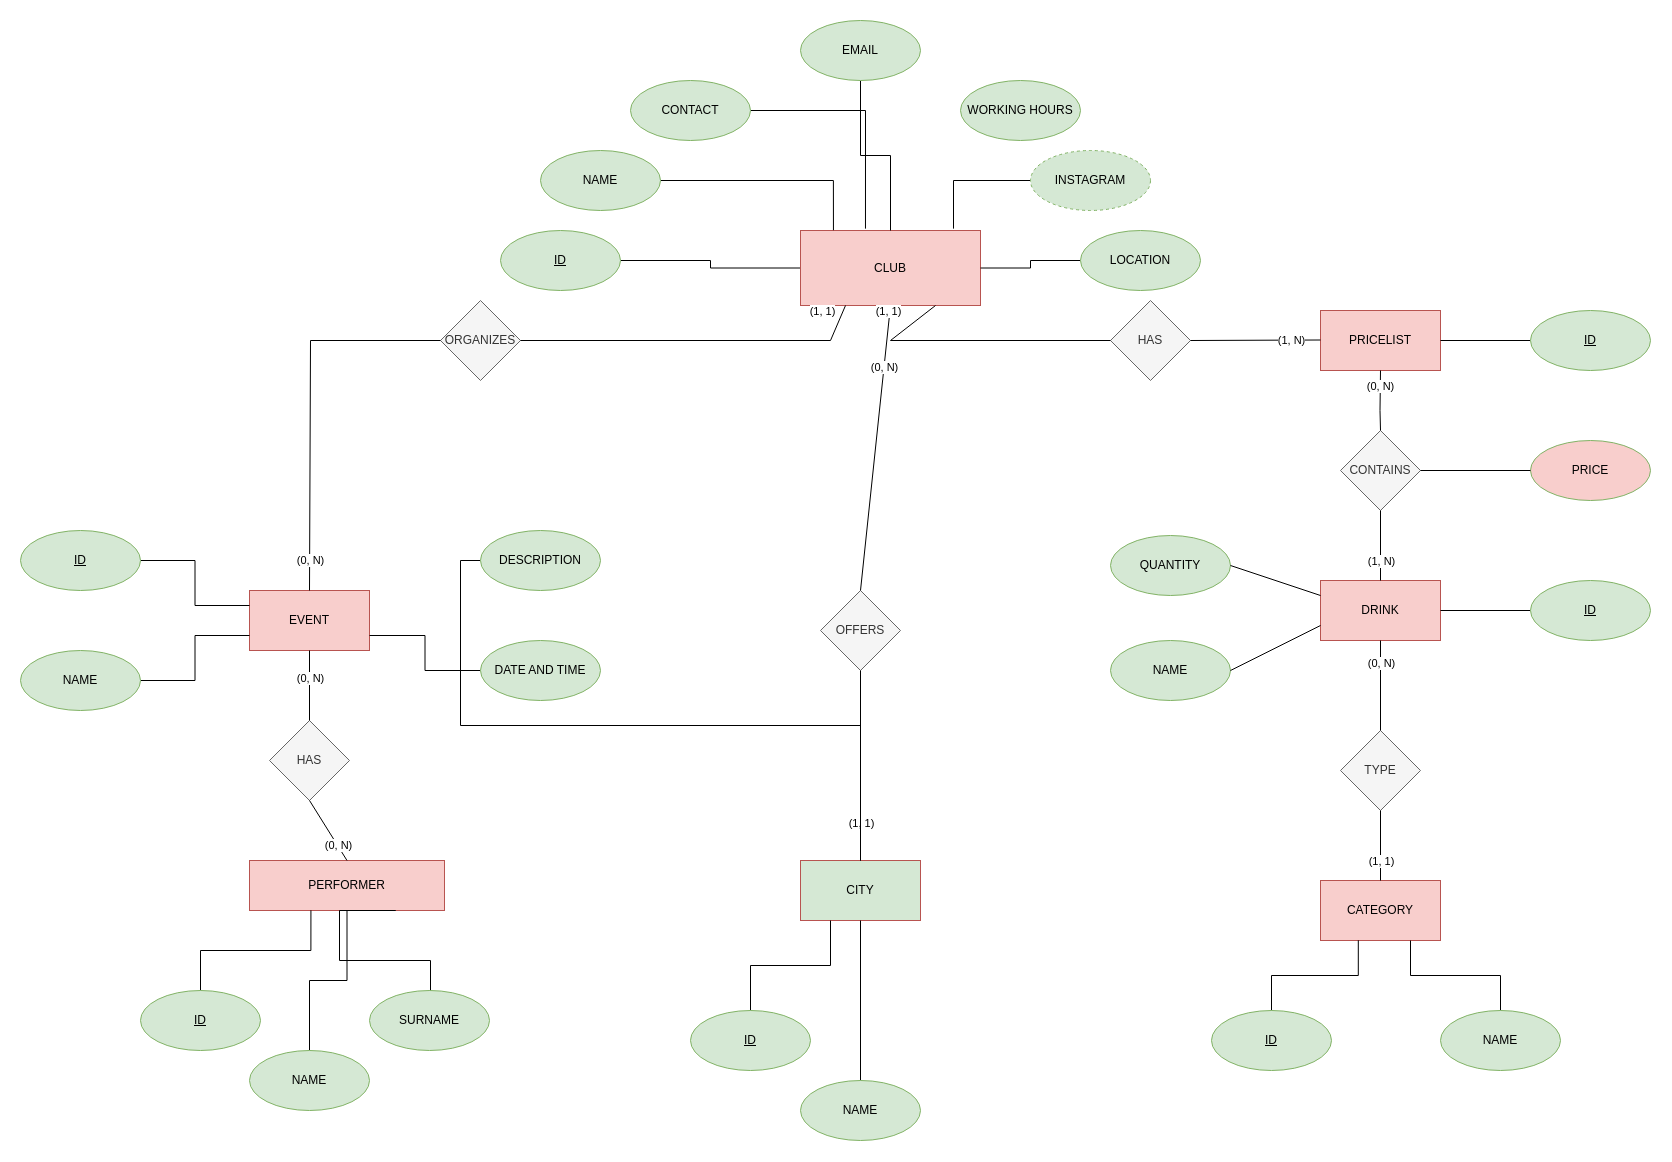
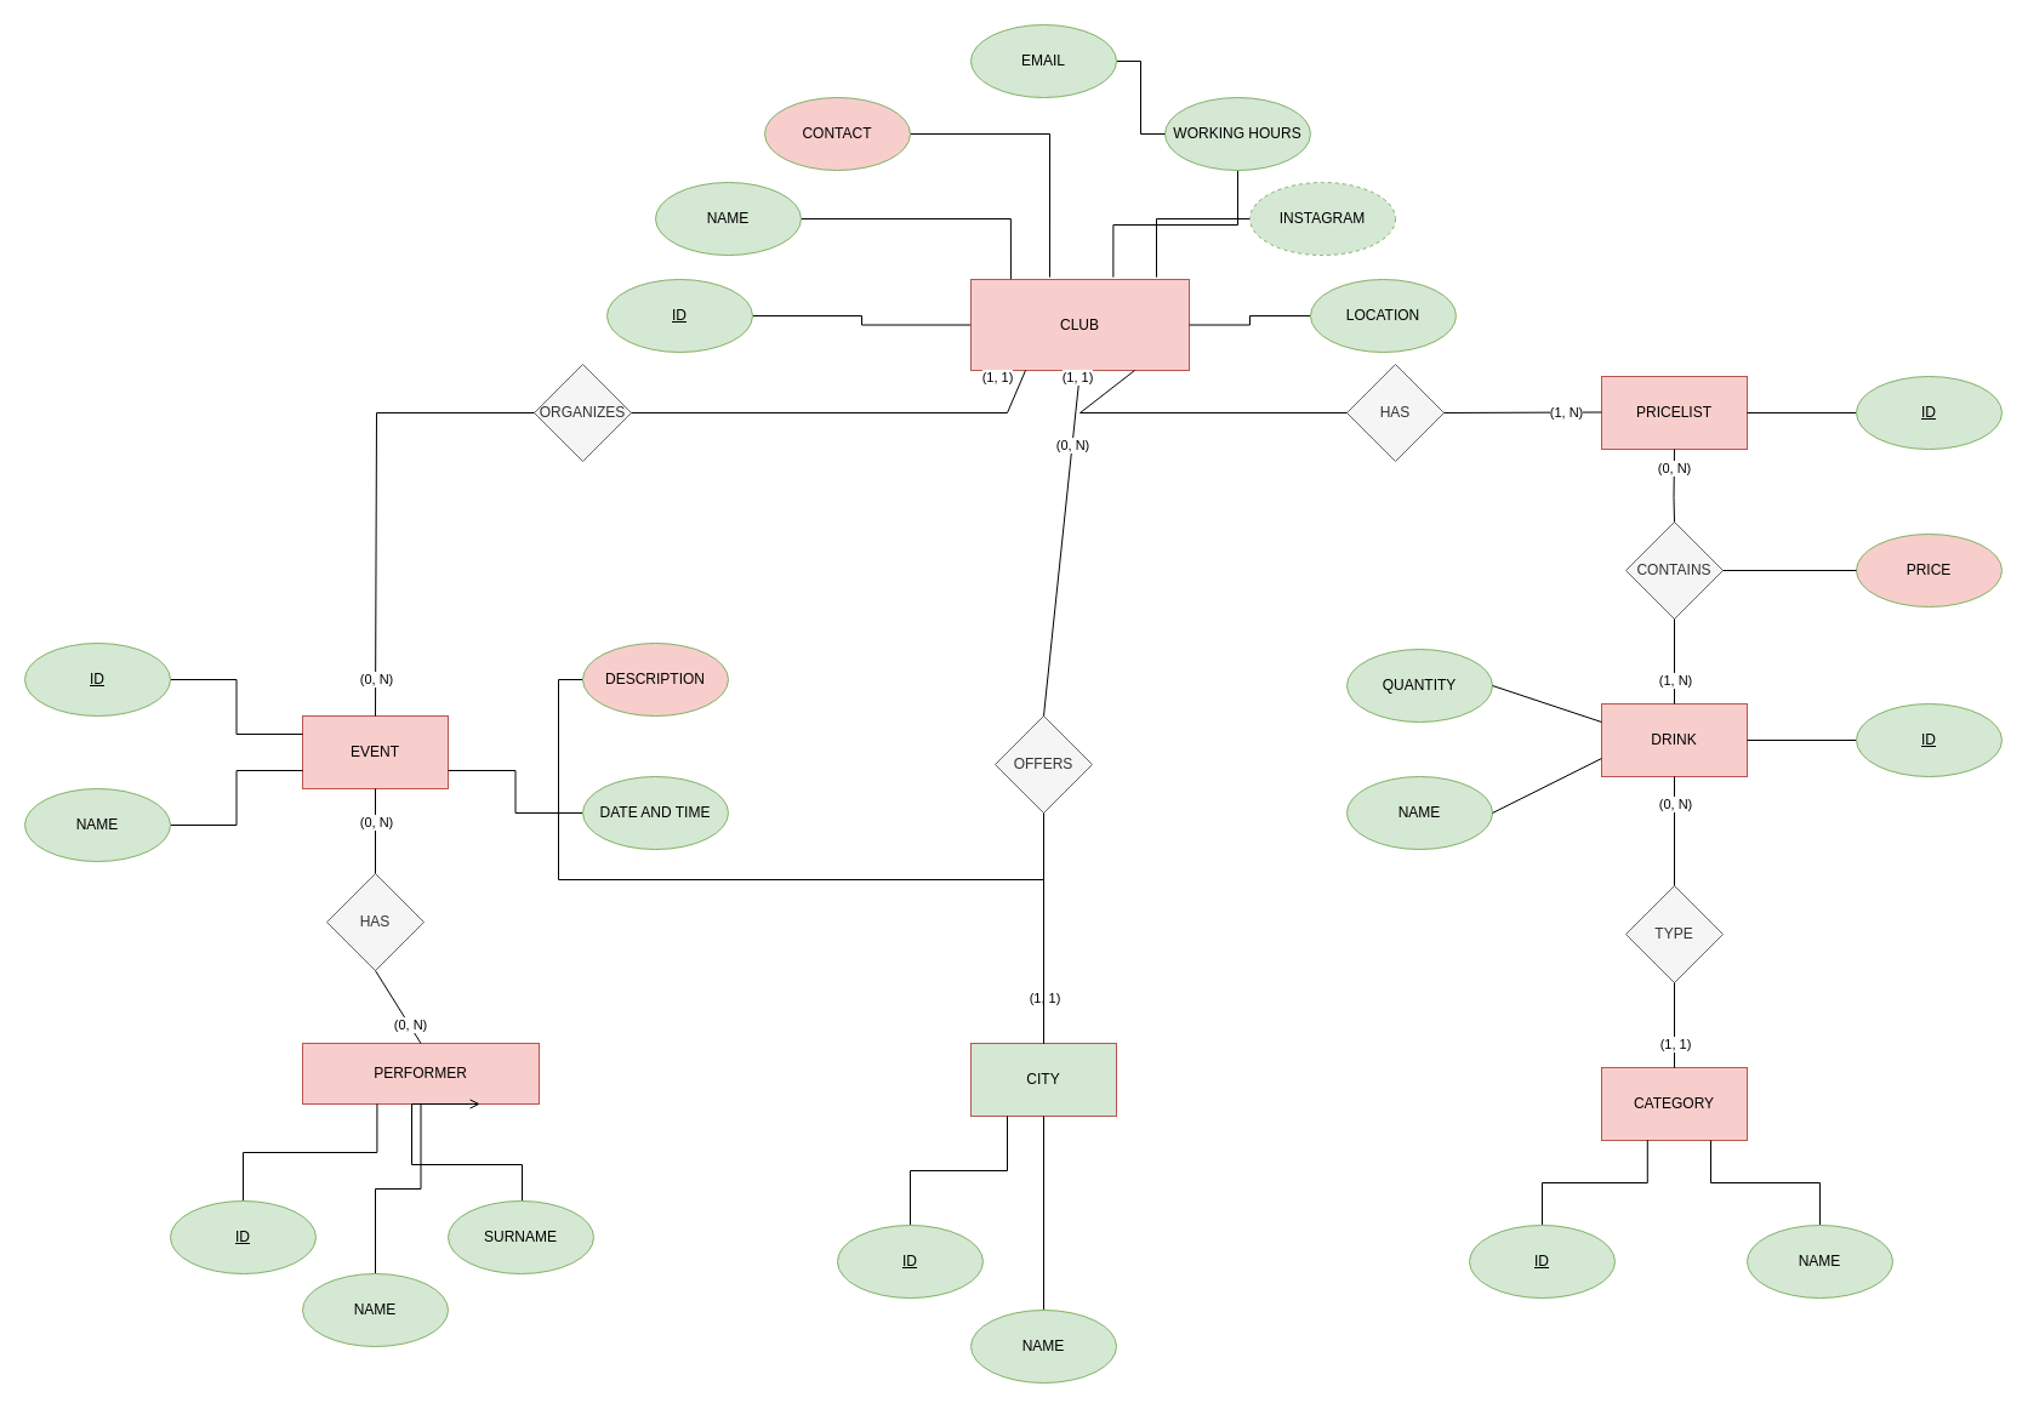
- <mxCell id="12" value="CONTACT" style="ellipse;whiteSpace=wrap;html=1;fillColor=#d5e8d4;strokeColor=#82b366;" vertex="1" parent="1"><mxGeometry x="630" y="80" width="120" height="60" as="geometry" /></mxCell>
+ <mxCell id="12" value="CONTACT" style="ellipse;whiteSpace=wrap;html=1;fillColor=#f8cecc;strokeColor=#82b366;" vertex="1" parent="1"><mxGeometry x="630" y="80" width="120" height="60" as="geometry" /></mxCell>
- <mxCell id="13" value="" style="edgeStyle=orthogonalEdgeStyle;rounded=0;orthogonalLoop=1;jettySize=auto;html=1;endArrow=none;endFill=0;entryX=0.5;entryY=0;entryDx=0;entryDy=0;" edge="1" parent="1" source="14" target="4"><mxGeometry relative="1" as="geometry"><mxPoint x="785" y="130" as="targetPoint" /></mxGeometry></mxCell>
+ <mxCell id="13" value="" style="edgeStyle=orthogonalEdgeStyle;rounded=0;orthogonalLoop=1;jettySize=auto;html=1;endArrow=none;endFill=0;" edge="1" parent="1" source="14" target="8"><mxGeometry relative="1" as="geometry"><mxPoint x="785" y="130" as="targetPoint" /></mxGeometry></mxCell>
+ <mxCell id="7" value="" style="edgeStyle=orthogonalEdgeStyle;rounded=0;orthogonalLoop=1;jettySize=auto;html=1;endArrow=none;endFill=0;entryX=0.652;entryY=-0.025;entryDx=0;entryDy=0;entryPerimeter=0;" edge="1" parent="1" source="8" target="4"><mxGeometry relative="1" as="geometry"><mxPoint x="890" y="150" as="targetPoint" /></mxGeometry></mxCell>
- <mxCell id="68" value="DESCRIPTION" style="ellipse;whiteSpace=wrap;html=1;fillColor=#d5e8d4;strokeColor=#82b366;" vertex="1" parent="1"><mxGeometry x="480" y="530" width="120" height="60" as="geometry" /></mxCell>
+ <mxCell id="68" value="DESCRIPTION" style="ellipse;whiteSpace=wrap;html=1;fillColor=#f8cecc;strokeColor=#82b366;" vertex="1" parent="1"><mxGeometry x="480" y="530" width="120" height="60" as="geometry" /></mxCell>
- <mxCell id="62" value="" style="edgeStyle=orthogonalEdgeStyle;rounded=0;orthogonalLoop=1;jettySize=auto;html=1;endArrow=none;endFill=0;entryX=0.75;entryY=1;entryDx=0;entryDy=0;exitX=0.5;exitY=0;exitDx=0;exitDy=0;" edge="1" parent="1" source="63" target="57"><mxGeometry relative="1" as="geometry"><mxPoint x="453" y="860" as="targetPoint" /><Array as="points"><mxPoint x="430" y="990" /><mxPoint x="430" y="960" /><mxPoint x="339" y="960" /></Array></mxGeometry></mxCell>
+ <mxCell id="62" value="" style="edgeStyle=orthogonalEdgeStyle;rounded=0;orthogonalLoop=1;jettySize=auto;html=1;endArrow=open;endFill=0;entryX=0.75;entryY=1;entryDx=0;entryDy=0;exitX=0.5;exitY=0;exitDx=0;exitDy=0;" edge="1" parent="1" source="63" target="57"><mxGeometry relative="1" as="geometry"><mxPoint x="453" y="860" as="targetPoint" /><Array as="points"><mxPoint x="430" y="990" /><mxPoint x="430" y="960" /><mxPoint x="339" y="960" /></Array></mxGeometry></mxCell>
